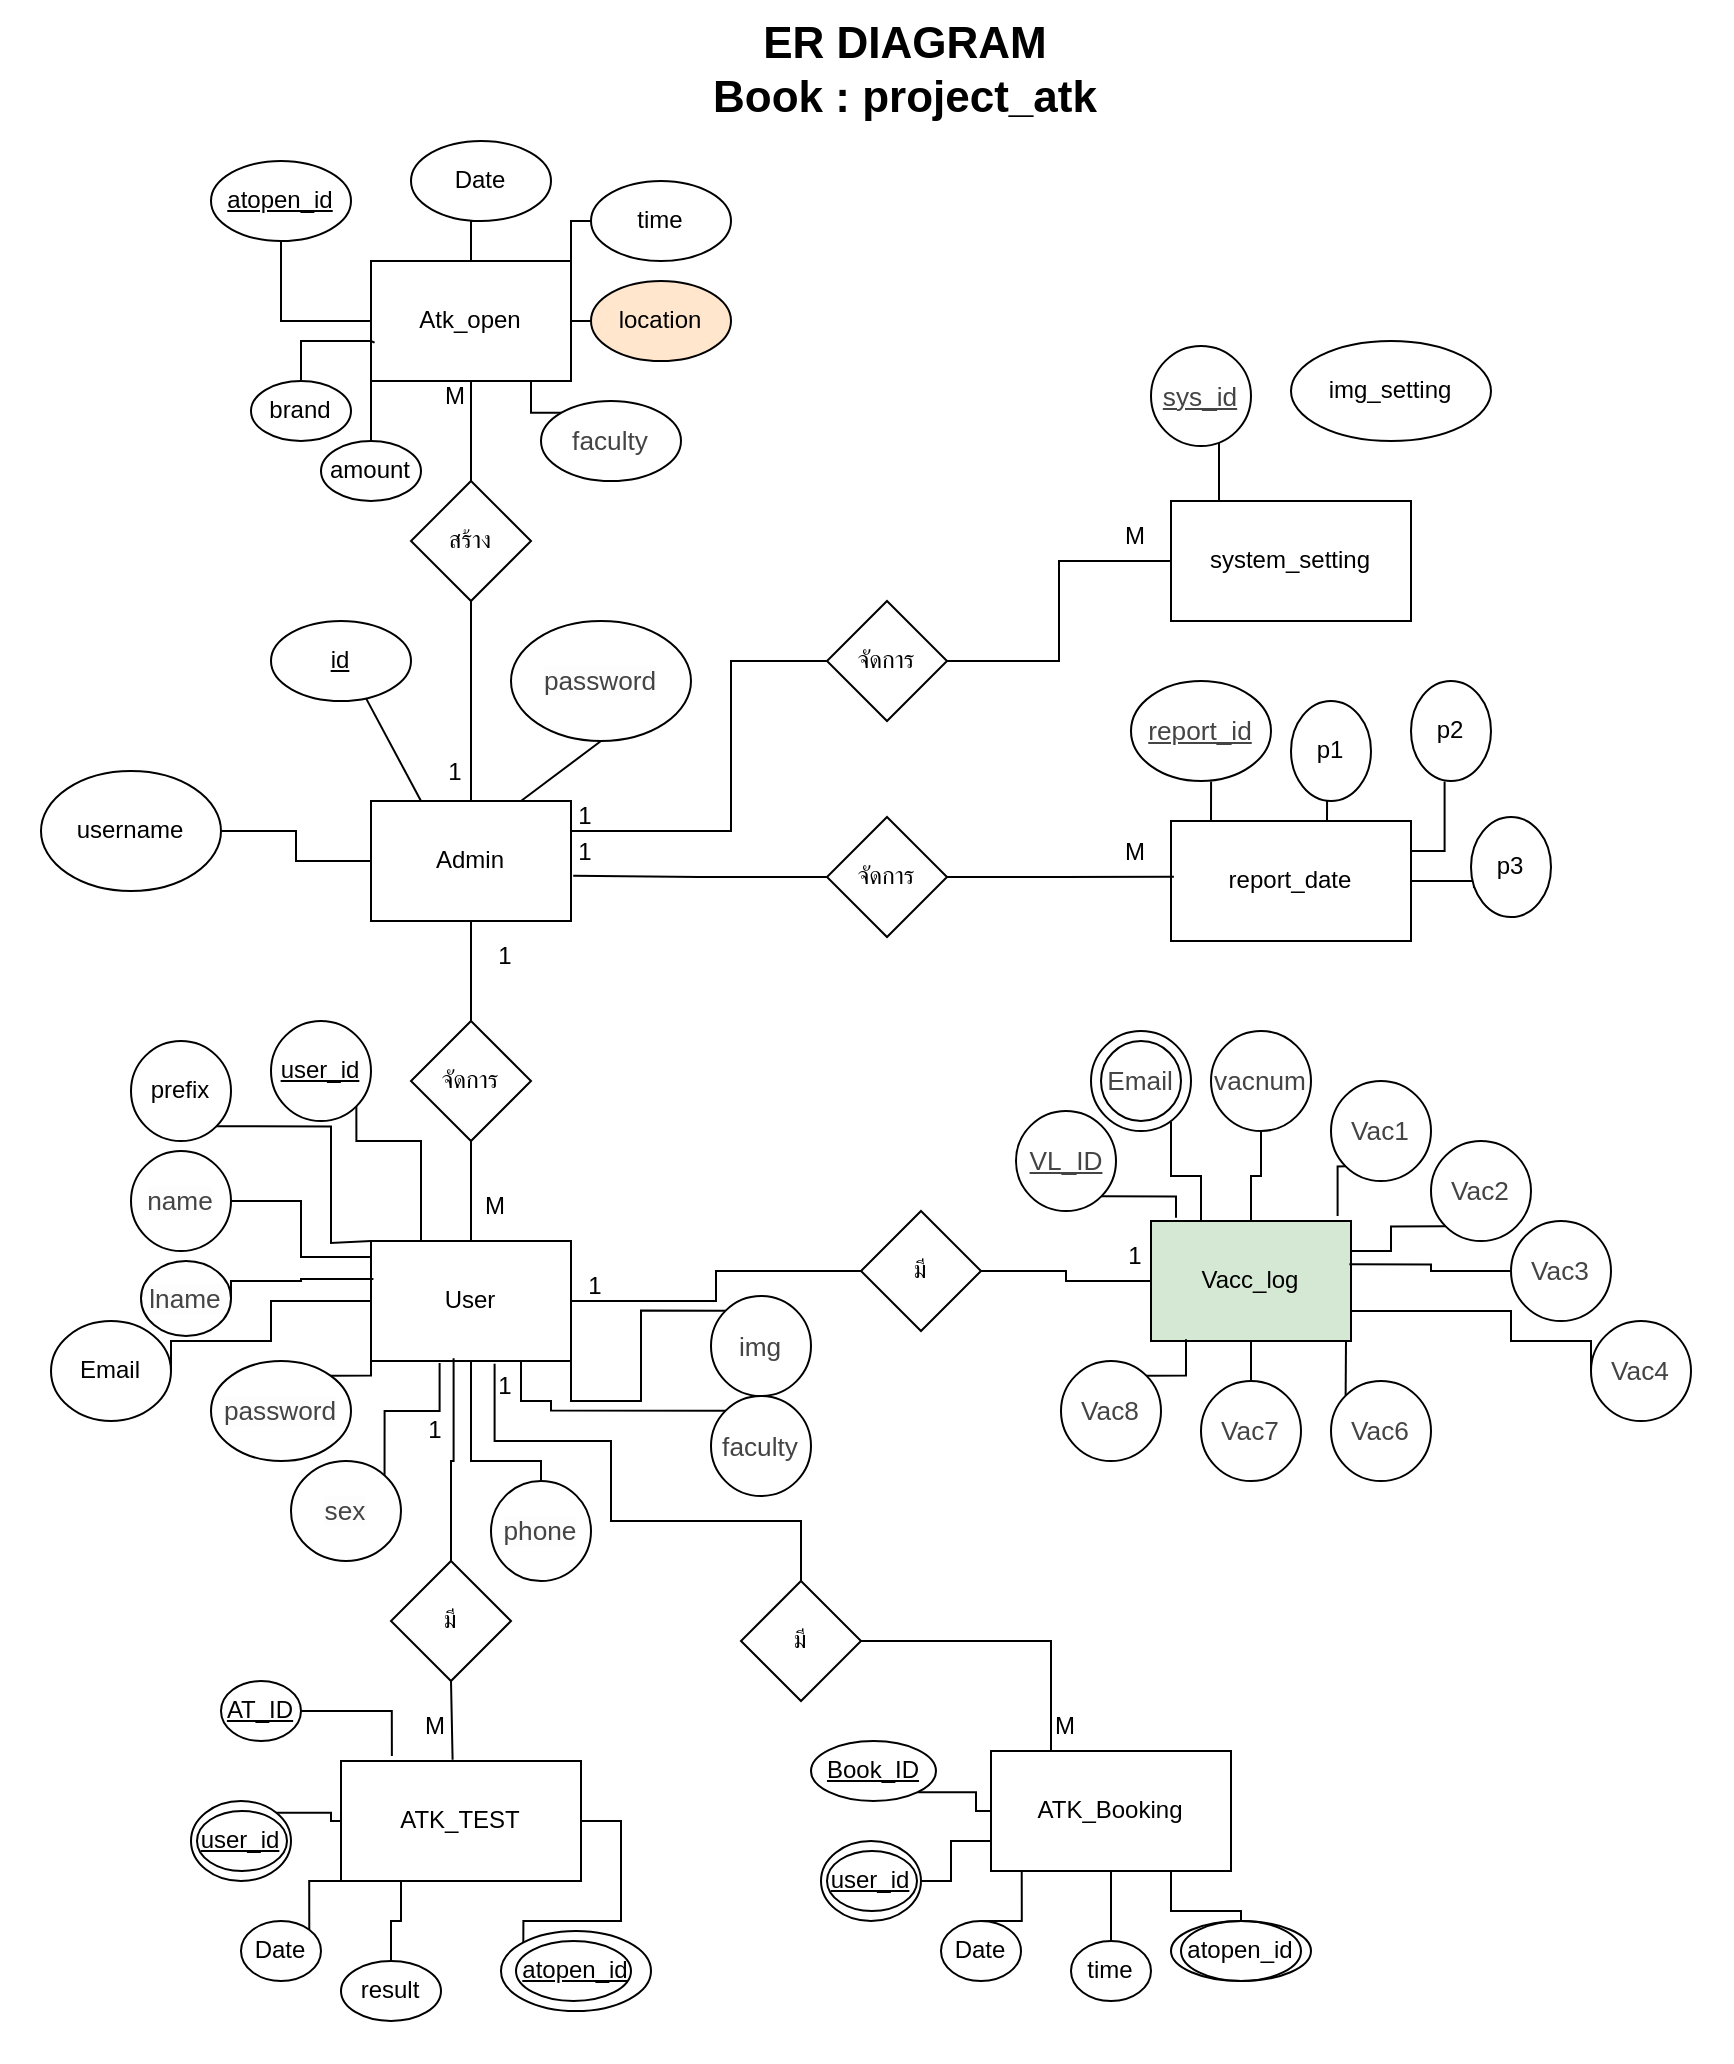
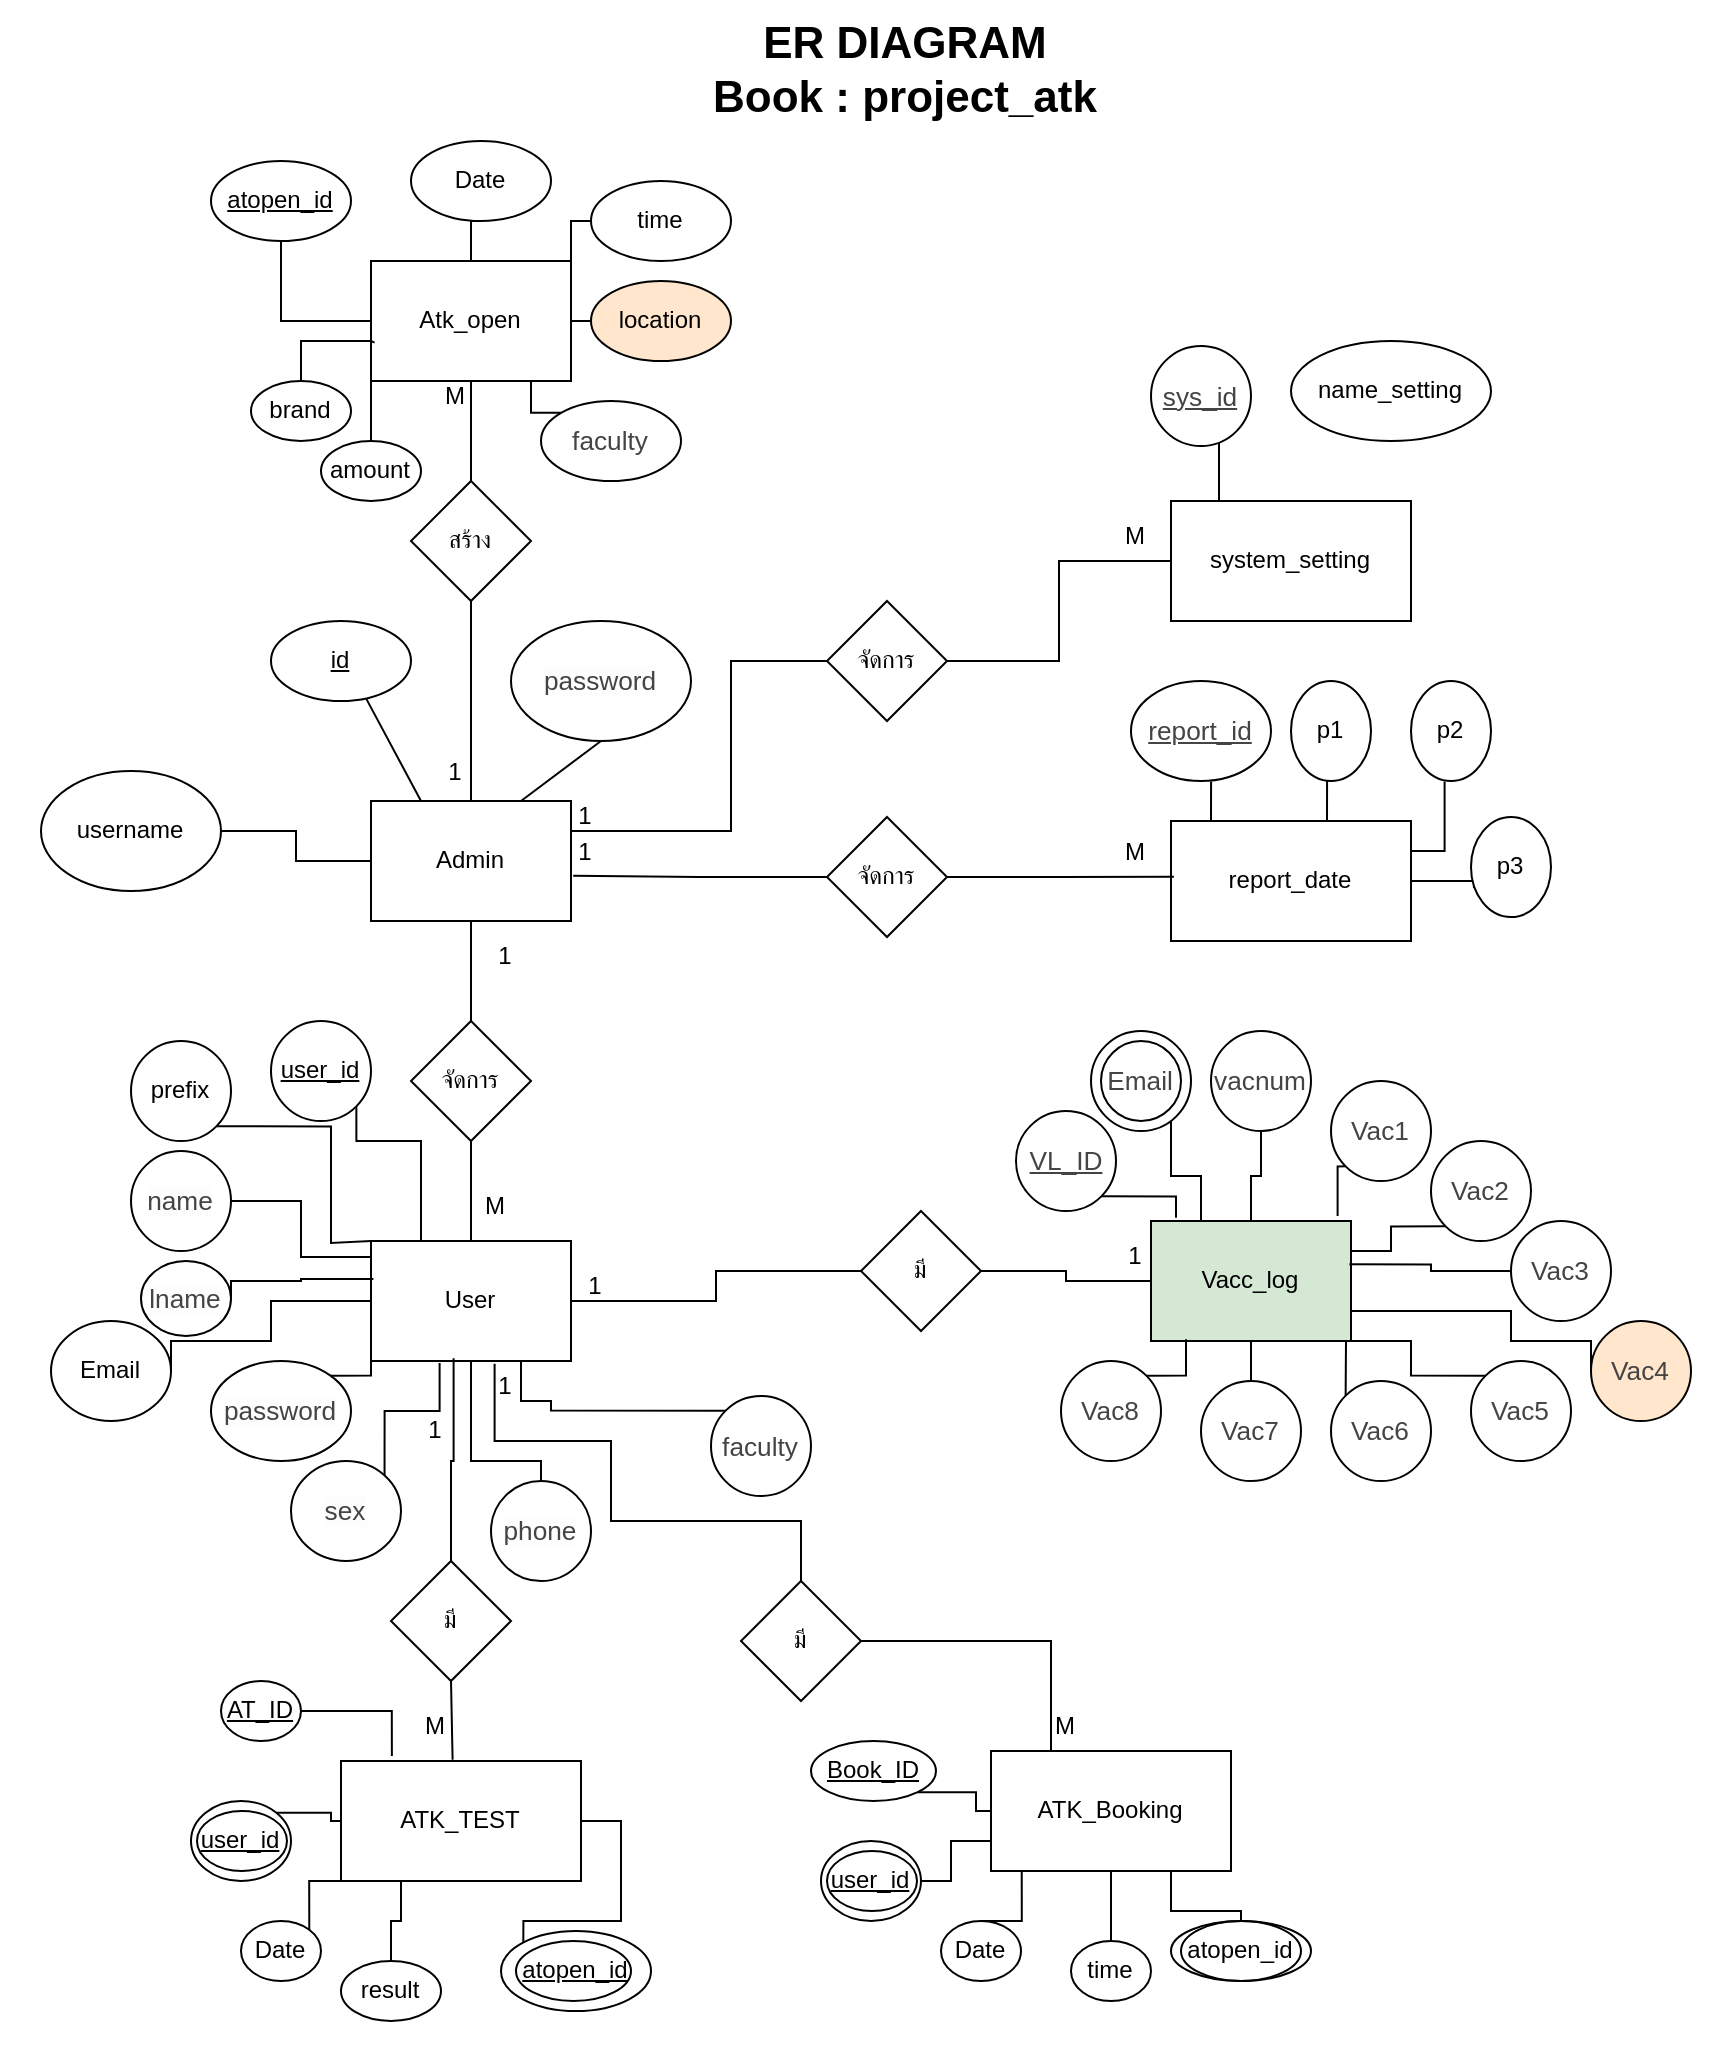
- <mxCell id="124" value="&lt;div style=&quot;text-align: left&quot;&gt;img_setting&lt;/div&gt;" style="ellipse;whiteSpace=wrap;html=1;" vertex="1" parent="1"><mxGeometry x="645" y="170" width="100" height="50" as="geometry" /></mxCell>
+ <mxCell id="124" value="&lt;div style=&quot;text-align: left&quot;&gt;name_setting&lt;/div&gt;" style="ellipse;whiteSpace=wrap;html=1;" vertex="1" parent="1"><mxGeometry x="645" y="170" width="100" height="50" as="geometry" /></mxCell>
- <mxCell id="131" value="&lt;div style=&quot;text-align: left&quot;&gt;p1&lt;/div&gt;" style="ellipse;whiteSpace=wrap;html=1;" vertex="1" parent="1"><mxGeometry x="645" y="350" width="40" height="50" as="geometry" /></mxCell>
+ <mxCell id="131" value="&lt;div style=&quot;text-align: left&quot;&gt;p1&lt;/div&gt;" style="ellipse;whiteSpace=wrap;html=1;" vertex="1" parent="1"><mxGeometry x="645" y="340" width="40" height="50" as="geometry" /></mxCell>
- <mxCell id="49" value="&lt;div style=&quot;text-align: left&quot;&gt;&lt;font color=&quot;#444444&quot; face=&quot;sans-serif&quot;&gt;&lt;span style=&quot;font-size: 13.12px&quot;&gt;img&lt;/span&gt;&lt;/font&gt;&lt;/div&gt;" style="ellipse;whiteSpace=wrap;html=1;" parent="1" vertex="1"><mxGeometry x="355" y="647.5" width="50" height="50" as="geometry" /></mxCell>
+ <mxCell id="36" style="edgeStyle=orthogonalEdgeStyle;rounded=0;orthogonalLoop=1;jettySize=auto;html=1;exitX=0;exitY=0;exitDx=0;exitDy=0;entryX=1;entryY=1;entryDx=0;entryDy=0;endArrow=none;endFill=0;strokeColor=default;" parent="1" source="37" target="27" edge="1"><mxGeometry relative="1" as="geometry"><Array as="points"><mxPoint x="705" y="687" /><mxPoint x="705" y="670" /></Array></mxGeometry></mxCell>
- <mxCell id="48" style="edgeStyle=orthogonalEdgeStyle;orthogonalLoop=1;jettySize=auto;html=1;exitX=0;exitY=0;exitDx=0;exitDy=0;entryX=1;entryY=1;entryDx=0;entryDy=0;endArrow=none;endFill=0;strokeColor=default;rounded=0;" parent="1" source="49" target="10" edge="1"><mxGeometry relative="1" as="geometry" /></mxCell>
- <mxCell id="35" value="&lt;div style=&quot;text-align: left&quot;&gt;&lt;span style=&quot;font-size: 13.12px&quot;&gt;&lt;font color=&quot;#444444&quot; face=&quot;sans-serif&quot;&gt;Vac4&lt;/font&gt;&lt;/span&gt;&lt;/div&gt;" style="ellipse;whiteSpace=wrap;html=1;" parent="1" vertex="1"><mxGeometry x="795" y="660" width="50" height="50" as="geometry" /></mxCell>
+ <mxCell id="35" value="&lt;div style=&quot;text-align: left&quot;&gt;&lt;span style=&quot;font-size: 13.12px&quot;&gt;&lt;font color=&quot;#444444&quot; face=&quot;sans-serif&quot;&gt;Vac4&lt;/font&gt;&lt;/span&gt;&lt;/div&gt;" style="ellipse;whiteSpace=wrap;html=1;fillColor=#ffe6cc;" parent="1" vertex="1"><mxGeometry x="795" y="660" width="50" height="50" as="geometry" /></mxCell>
+ <mxCell id="37" value="&lt;div style=&quot;text-align: left&quot;&gt;&lt;span style=&quot;font-size: 13.12px&quot;&gt;&lt;font color=&quot;#444444&quot; face=&quot;sans-serif&quot;&gt;Vac5&lt;/font&gt;&lt;/span&gt;&lt;/div&gt;" style="ellipse;whiteSpace=wrap;html=1;" parent="1" vertex="1"><mxGeometry x="735" y="680" width="50" height="50" as="geometry" /></mxCell>
